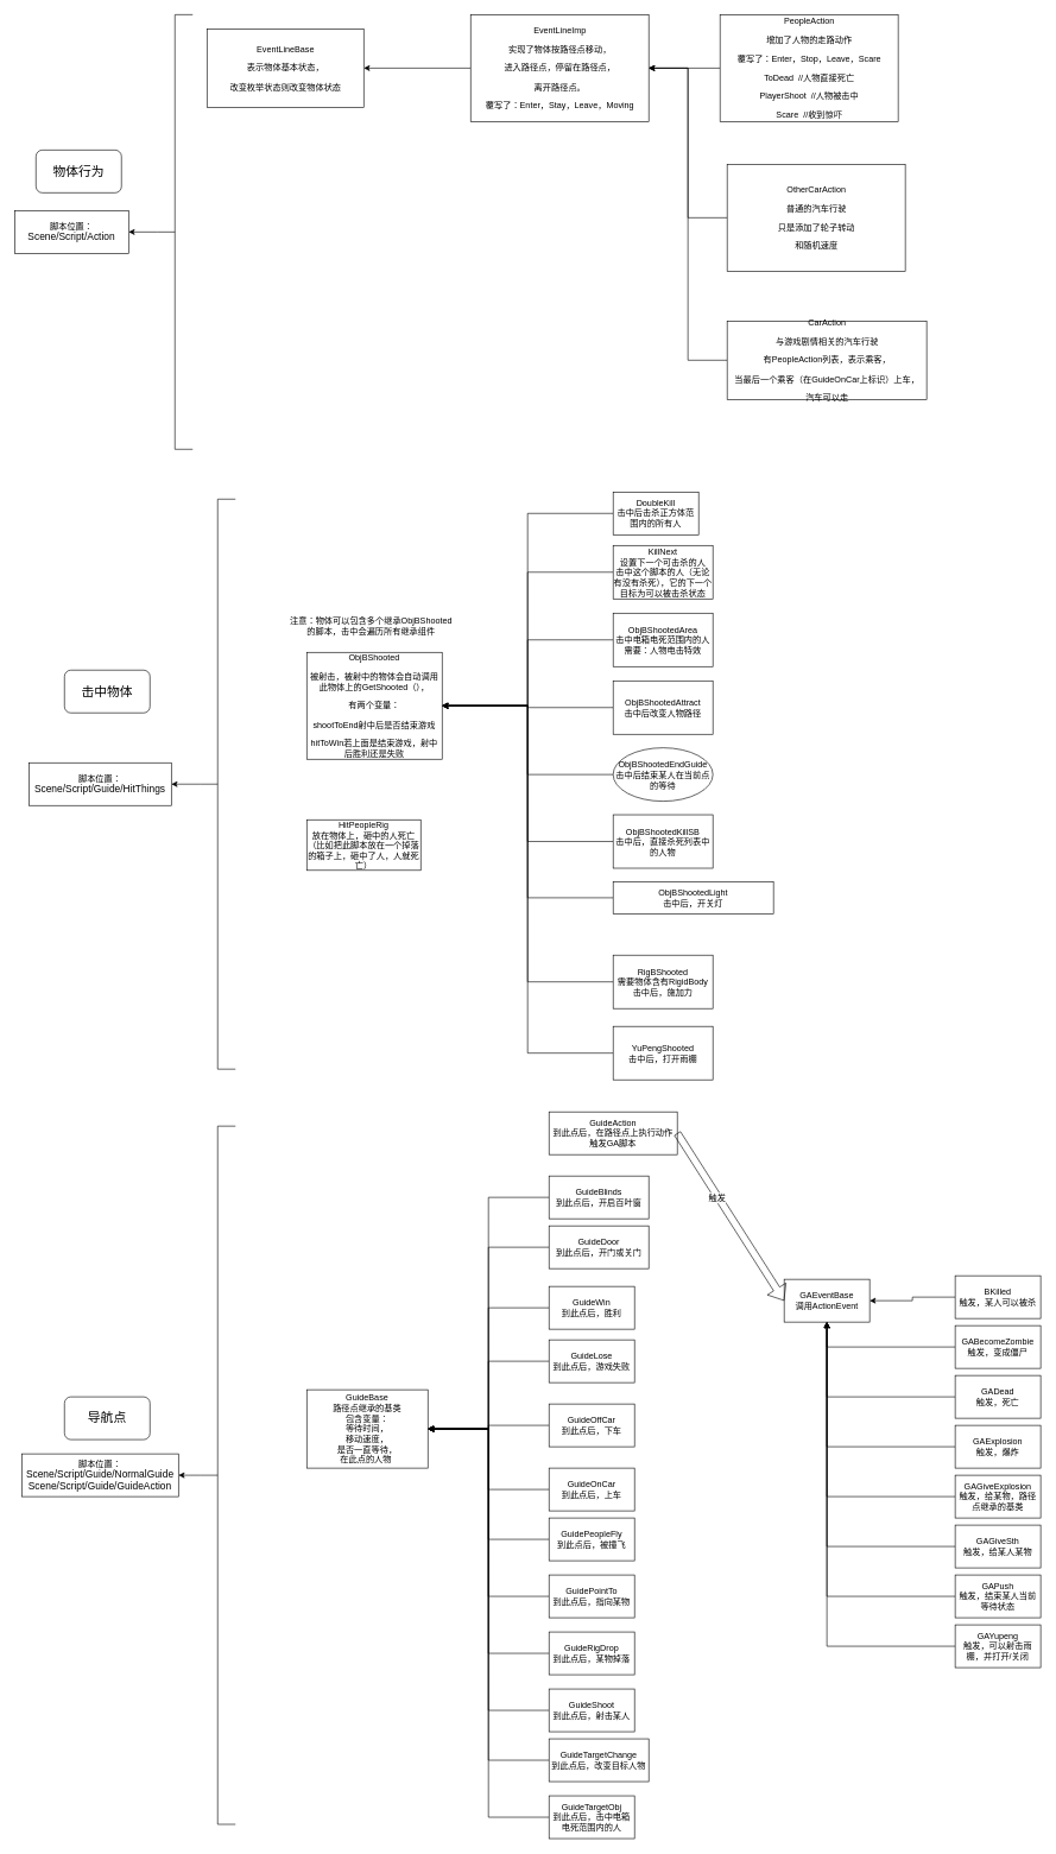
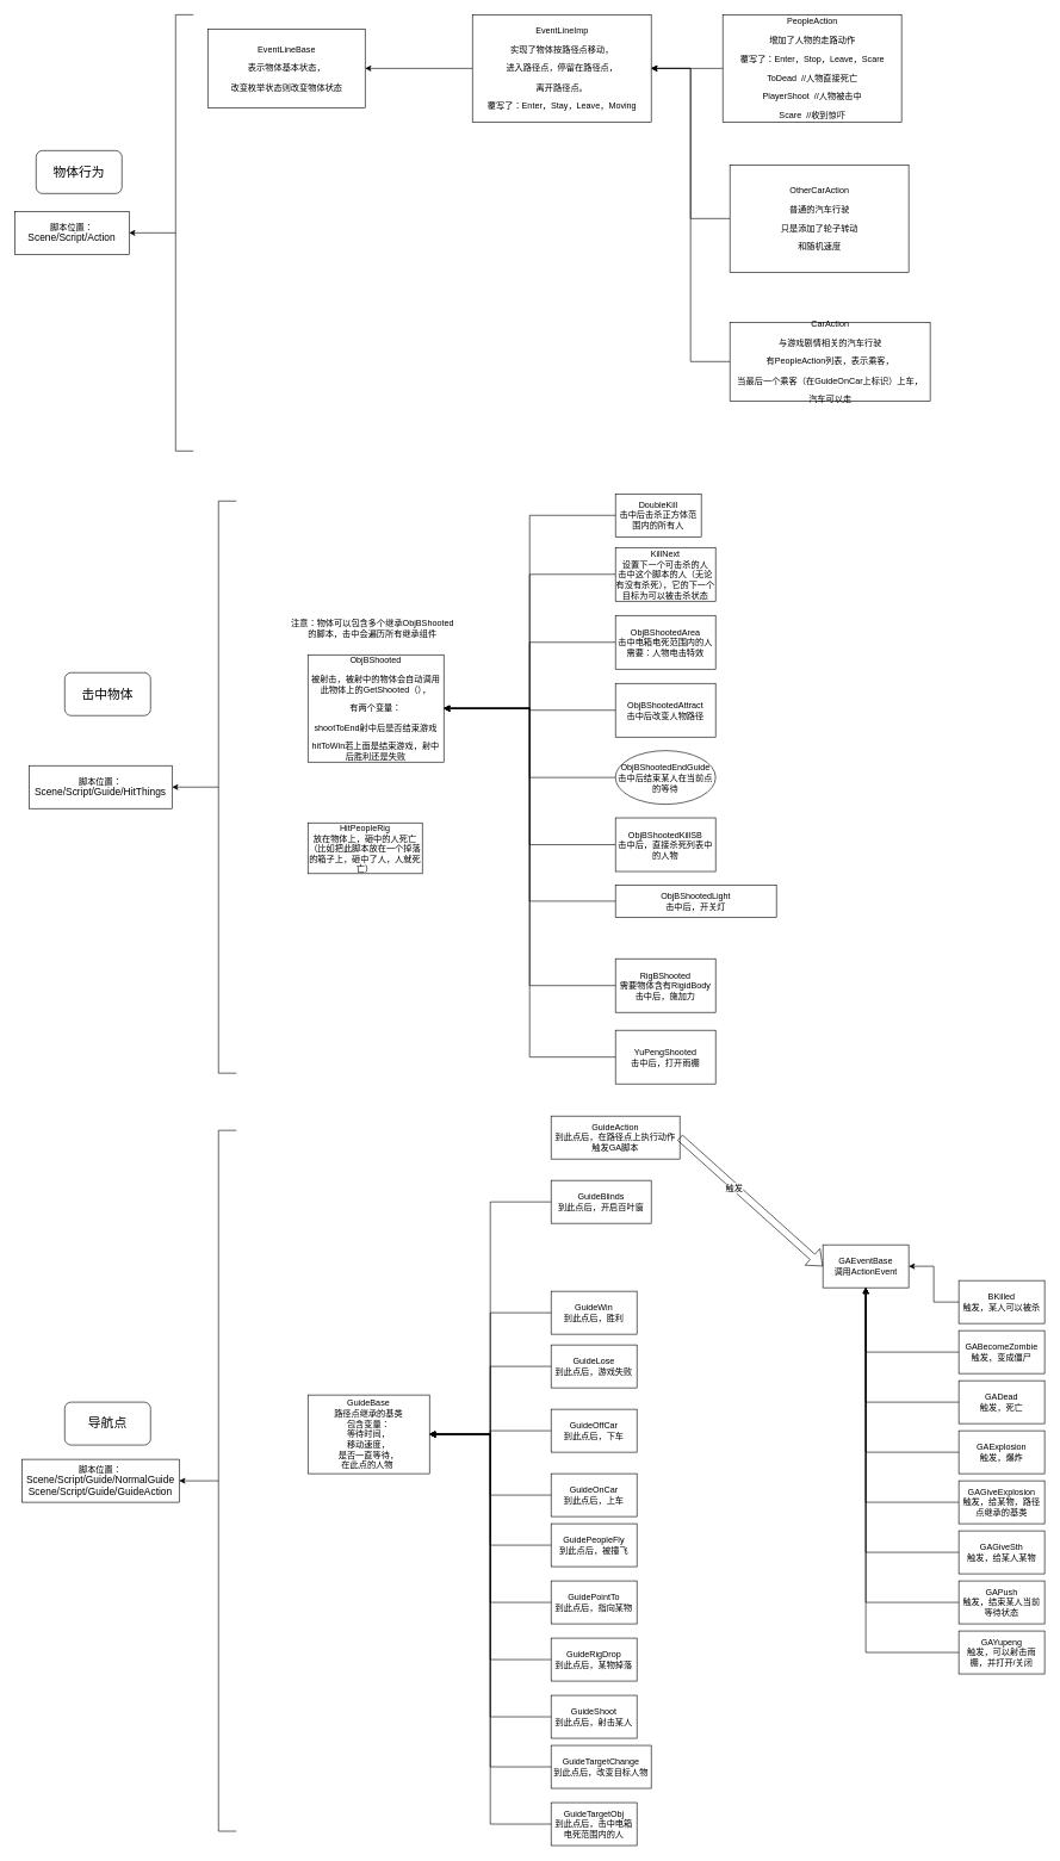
- <mxCell id="45" style="edgeStyle=orthogonalEdgeStyle;rounded=0;orthogonalLoop=1;jettySize=auto;html=1;entryX=1;entryY=0.5;entryDx=0;entryDy=0;" edge="1" parent="1" source="46" target="41"><mxGeometry relative="1" as="geometry" /></mxCell>
- <mxCell id="46" value="GuideDoor&lt;br&gt;到此点后，开门或关门" style="rounded=0;whiteSpace=wrap;html=1;" vertex="1" parent="1"><mxGeometry x="770" y="1720" width="140" height="60" as="geometry" /></mxCell>
- <mxCell id="67" value="GAEventBase&lt;br&gt;调用ActionEvent" style="rounded=0;whiteSpace=wrap;html=1;" vertex="1" parent="1"><mxGeometry x="1100" y="1795" width="120" height="60" as="geometry" /></mxCell>
+ <mxCell id="67" value="GAEventBase&lt;br&gt;调用ActionEvent" style="rounded=0;whiteSpace=wrap;html=1;" vertex="1" parent="1"><mxGeometry x="1150" y="1740" width="120" height="60" as="geometry" /></mxCell>
